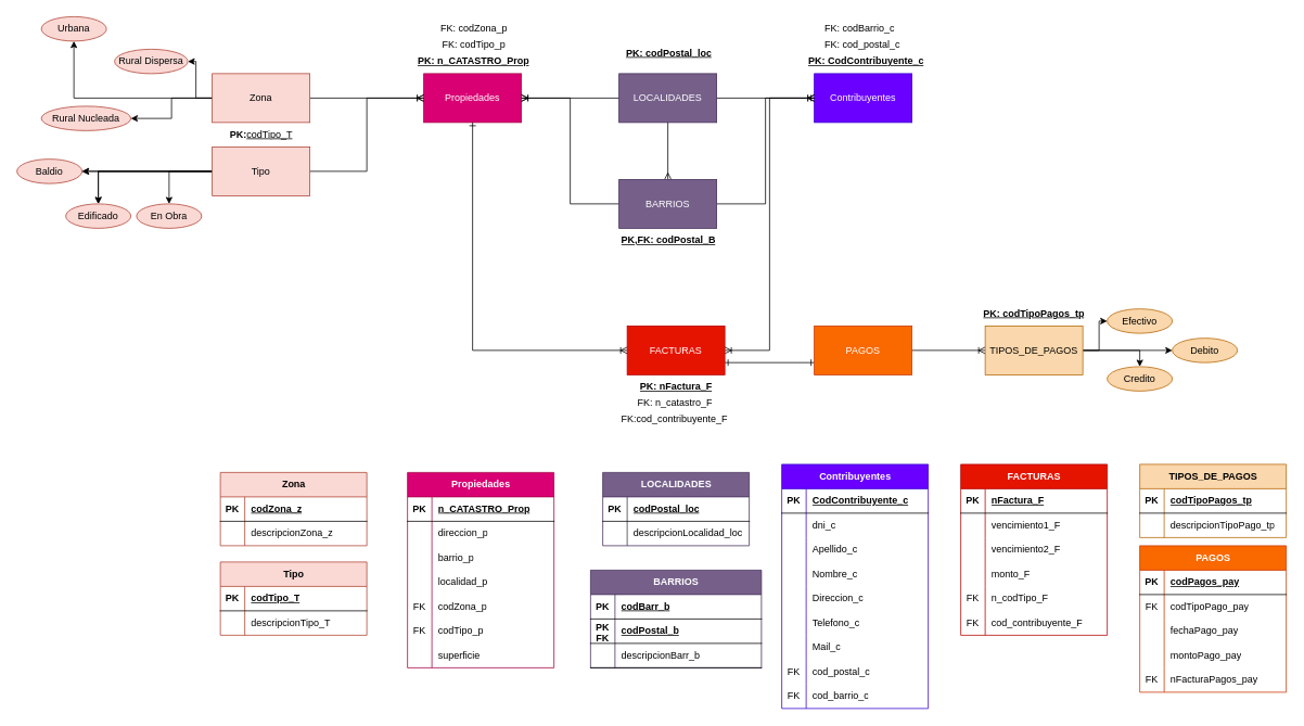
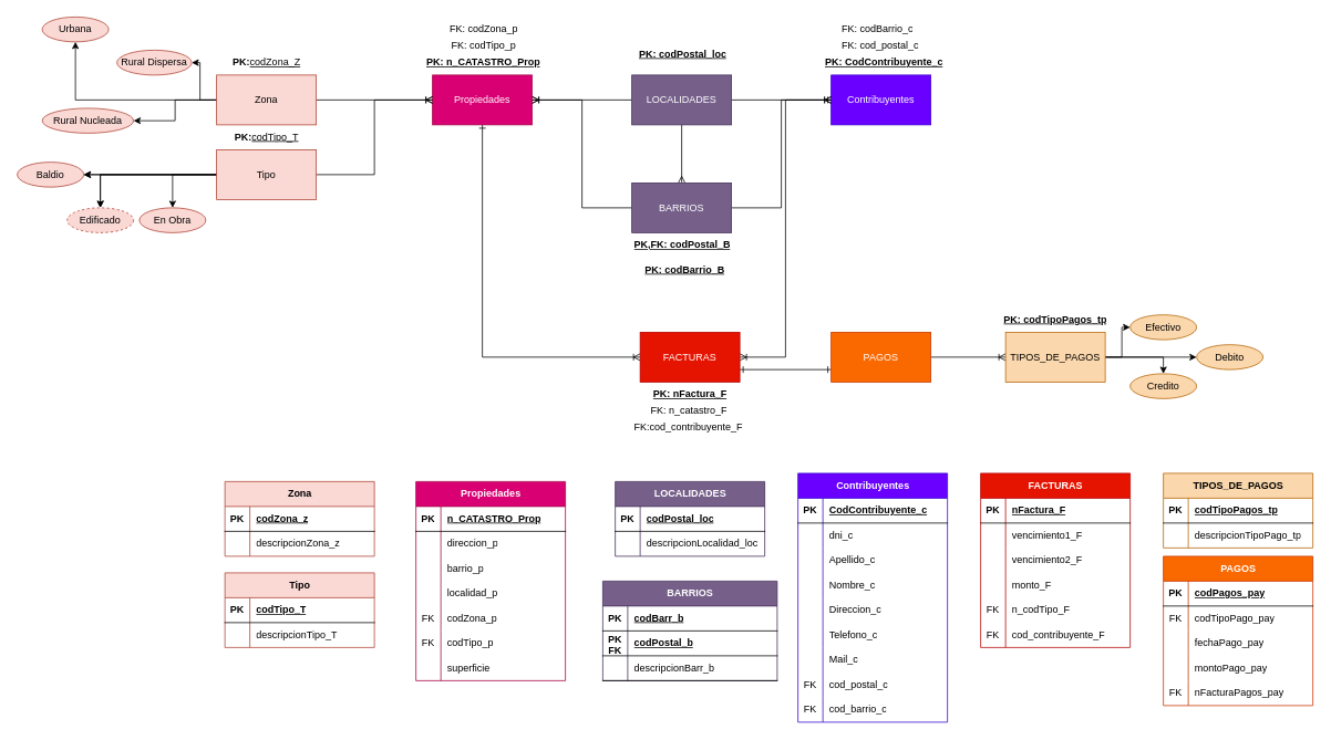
+ <mxCell id="82" value="&lt;b&gt;PK:&lt;/b&gt;&lt;u&gt;codZona_Z&lt;/u&gt;" style="text;html=1;align=center;verticalAlign=middle;resizable=0;points=[];autosize=1;strokeColor=none;fillColor=none;" parent="1" vertex="1"><mxGeometry x="270" y="60" width="100" height="30" as="geometry" /></mxCell>
- <mxCell id="177" value="Edificado" style="ellipse;whiteSpace=wrap;html=1;fillColor=#fad9d5;strokeColor=#ae4132;rounded=0;" parent="1" vertex="1"><mxGeometry x="80" y="250" width="80" height="30" as="geometry" /></mxCell>
+ <mxCell id="177" value="Edificado" style="ellipse;whiteSpace=wrap;html=1;fillColor=#fad9d5;strokeColor=#ae4132;rounded=0;dashed=1;" parent="1" vertex="1"><mxGeometry x="80" y="250" width="80" height="30" as="geometry" /></mxCell>
+ <mxCell id="115" value="PK: codBarrio_B" style="shape=partialRectangle;connectable=0;fillColor=none;top=0;left=0;bottom=0;right=0;align=left;spacingLeft=6;fontStyle=5;overflow=hidden;whiteSpace=wrap;html=1;" parent="1" vertex="1"><mxGeometry x="767.5" y="310" width="105" height="30" as="geometry"><mxRectangle width="150" height="30" as="alternateBounds" /></mxGeometry></mxCell>
